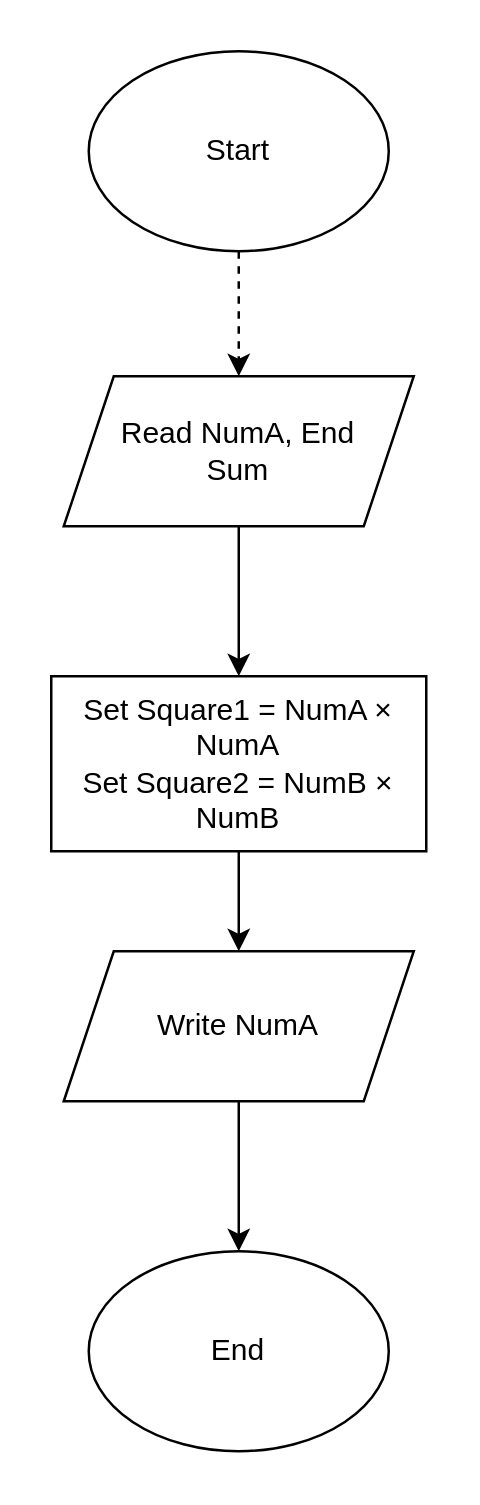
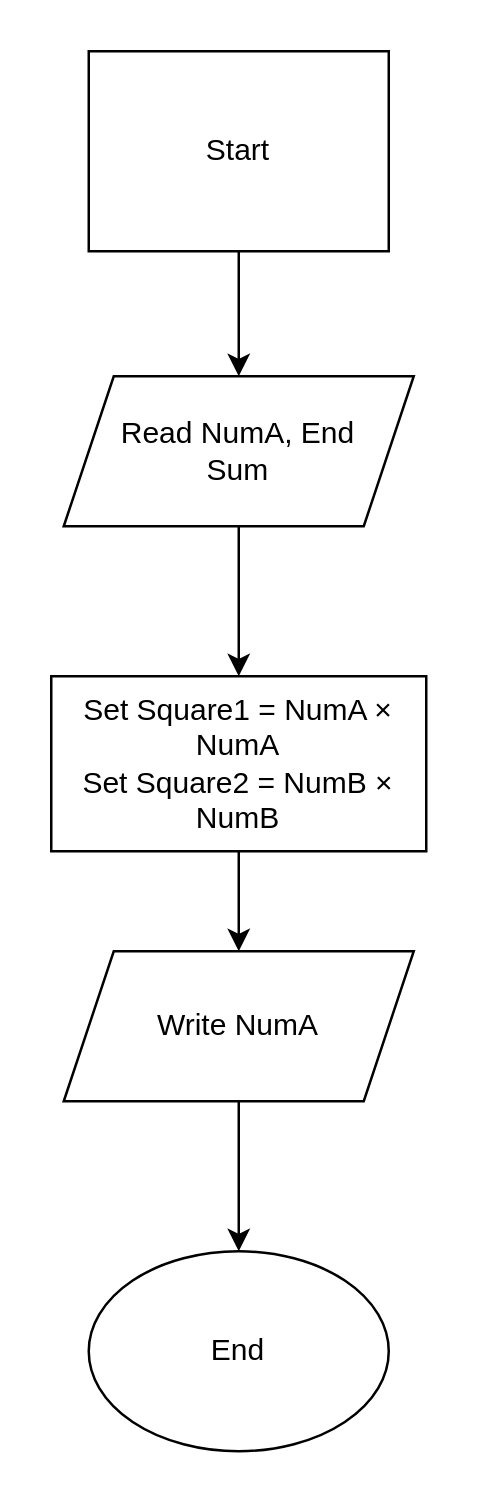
- <mxCell id="3" value="Start" style="ellipse;whiteSpace=wrap;html=1;" vertex="1" parent="1"><mxGeometry x="35" y="20" width="120" height="80" as="geometry" /></mxCell>
+ <mxCell id="3" value="Start" style="whiteSpace=wrap;html=1;rounded=0;" vertex="1" parent="1"><mxGeometry x="35" y="20" width="120" height="80" as="geometry" /></mxCell>
- <mxCell id="2" value="" style="edgeStyle=orthogonalEdgeStyle;rounded=0;orthogonalLoop=1;jettySize=auto;html=1;dashed=1;" edge="1" parent="1" source="3" target="5"><mxGeometry relative="1" as="geometry" /></mxCell>
+ <mxCell id="2" value="" style="edgeStyle=orthogonalEdgeStyle;rounded=0;orthogonalLoop=1;jettySize=auto;html=1;" edge="1" parent="1" source="3" target="5"><mxGeometry relative="1" as="geometry" /></mxCell>
